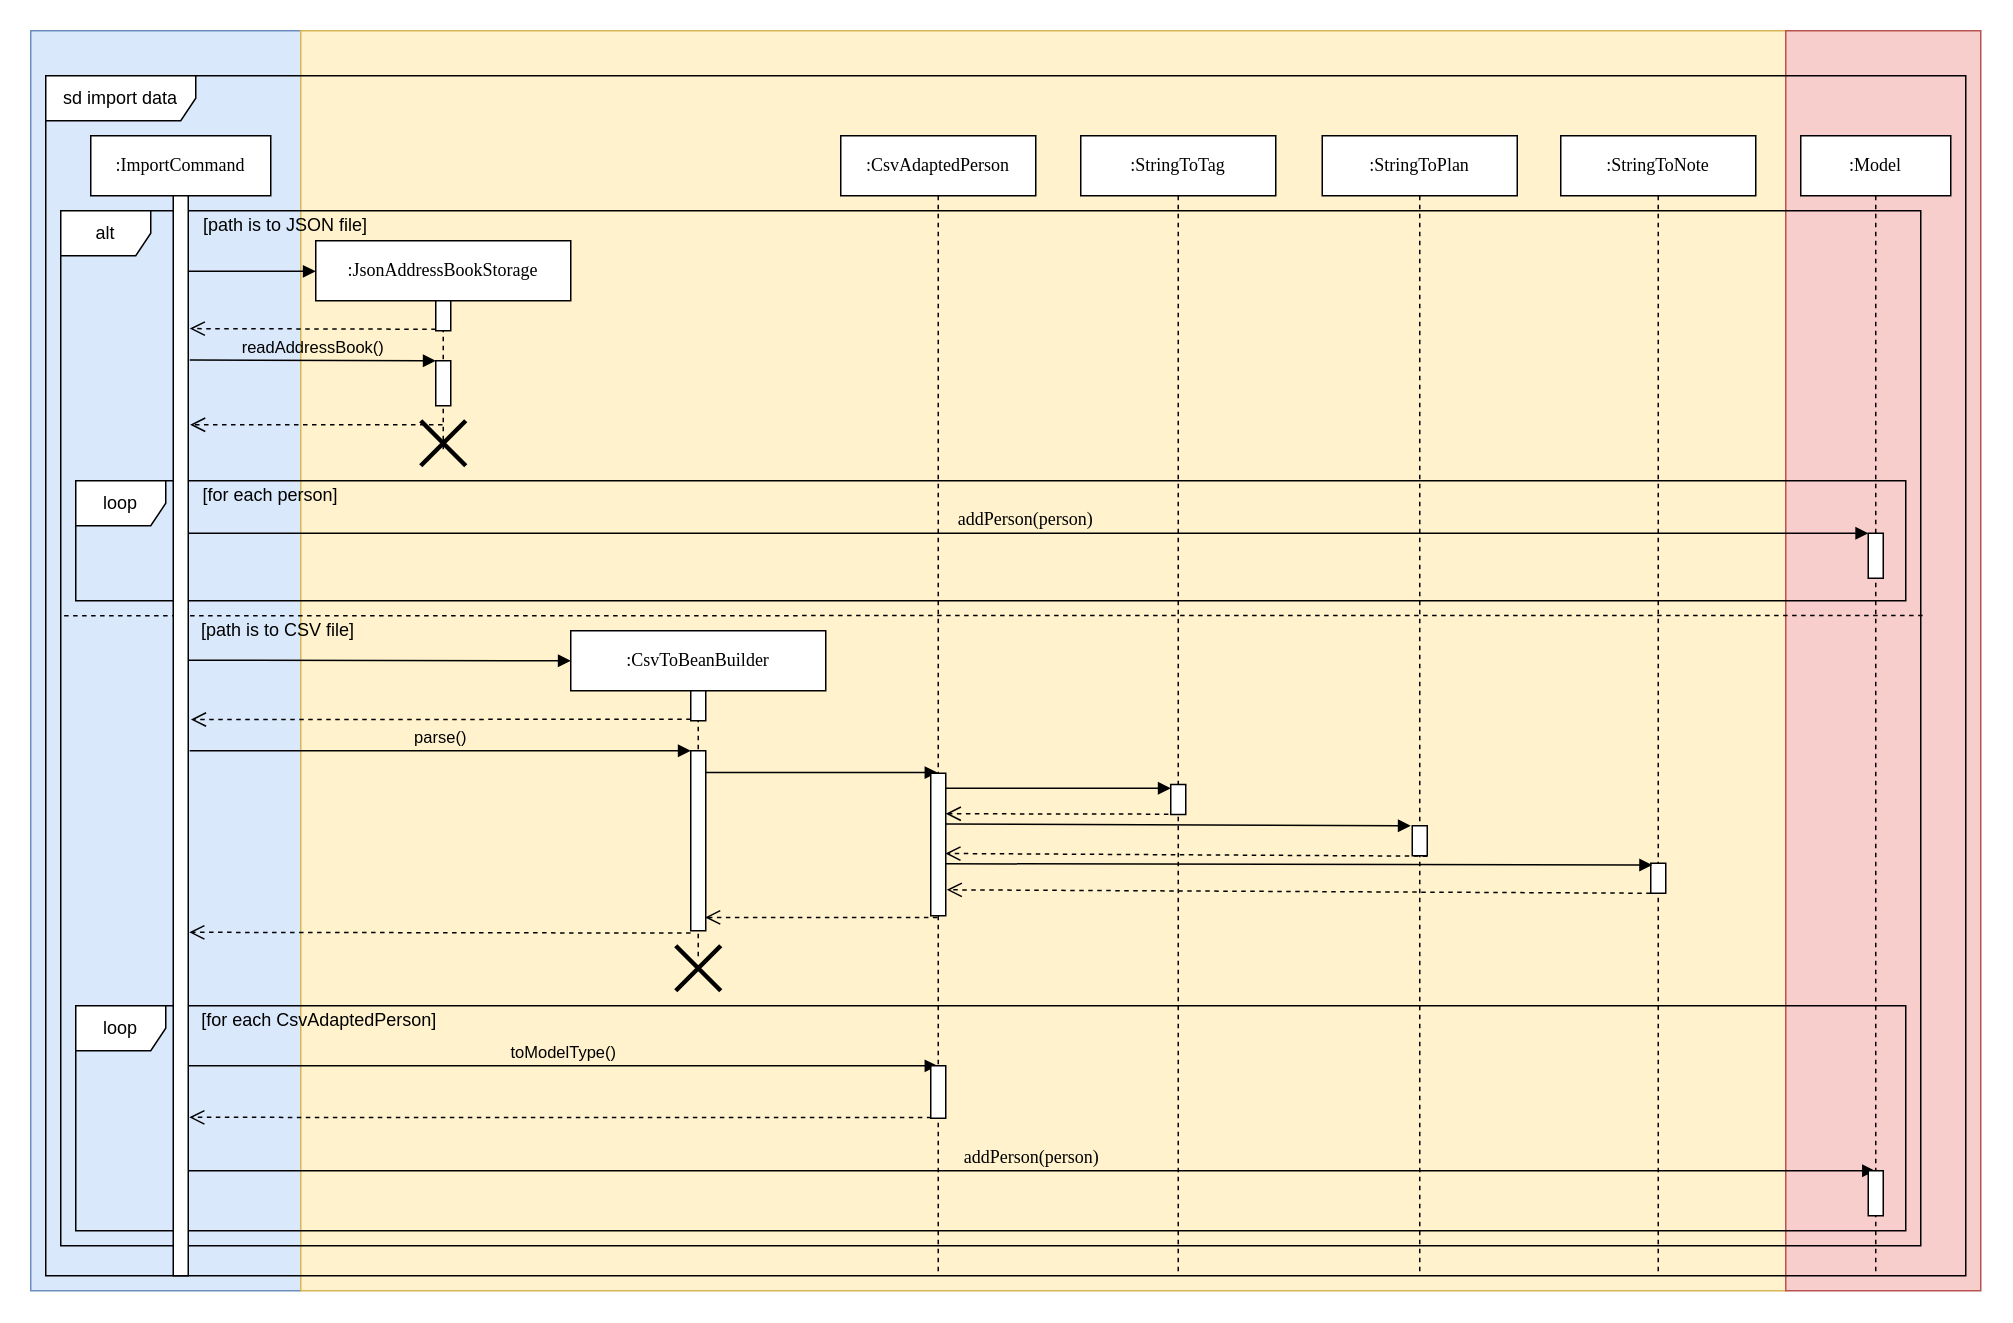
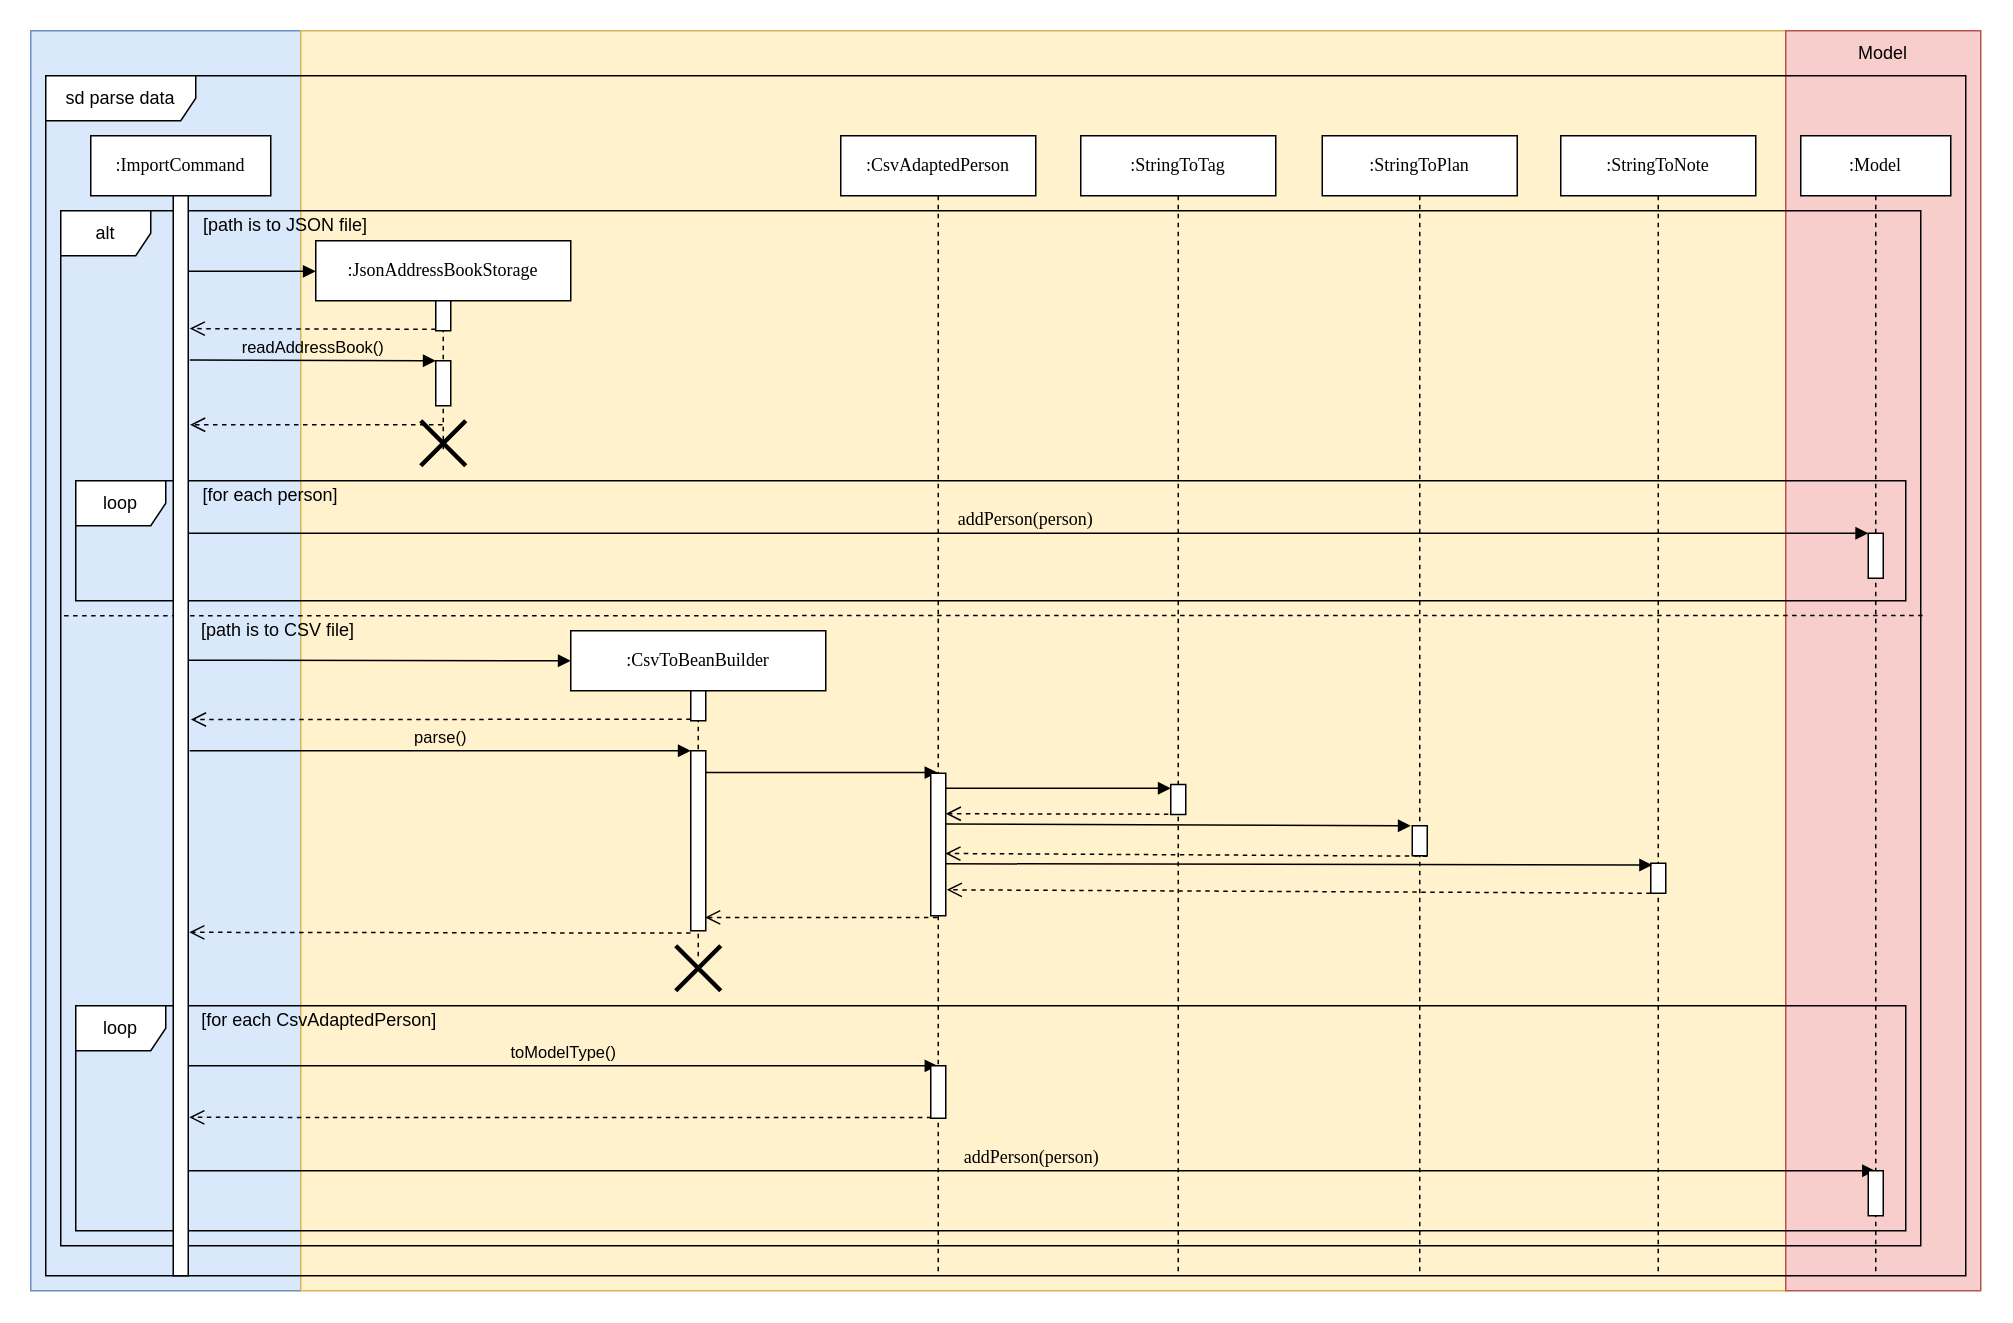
+ <mxCell id="36" value="Model" style="text;html=1;strokeColor=none;fillColor=none;align=center;verticalAlign=middle;whiteSpace=wrap;rounded=0;glass=0;" vertex="1" parent="1"><mxGeometry x="1225" y="20" width="60" height="30" as="geometry" /></mxCell>
- <mxCell id="56" value="sd import data" style="shape=umlFrame;whiteSpace=wrap;html=1;width=100;height=30;" vertex="1" parent="1"><mxGeometry x="30" y="50" width="1280" height="800" as="geometry" /></mxCell>
+ <mxCell id="56" value="sd parse data" style="shape=umlFrame;whiteSpace=wrap;html=1;width=100;height=30;" vertex="1" parent="1"><mxGeometry x="30" y="50" width="1280" height="800" as="geometry" /></mxCell>
